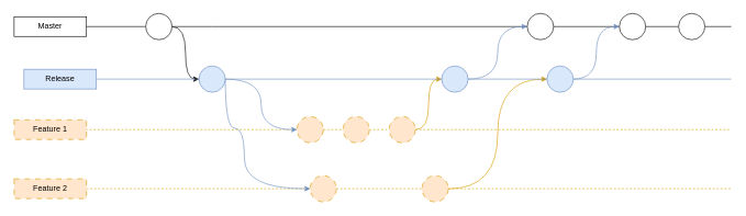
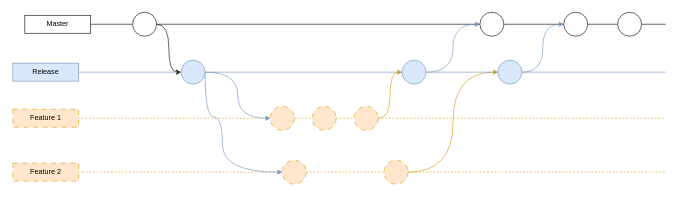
- <mxCell id="2" value="Master" style="rounded=0;whiteSpace=wrap;html=1;" vertex="1" parent="1"><mxGeometry x="20" y="25" width="110" height="30" as="geometry" /></mxCell>
+ <mxCell id="2" value="Master" style="rounded=0;whiteSpace=wrap;html=1;" vertex="1" parent="1"><mxGeometry x="40" y="25" width="110" height="30" as="geometry" /></mxCell>
- <mxCell id="31" value="Release" style="rounded=0;whiteSpace=wrap;html=1;fillColor=#dae8fc;strokeColor=#6c8ebf;" vertex="1" parent="1"><mxGeometry x="35" y="105" width="110" height="30" as="geometry" /></mxCell>
+ <mxCell id="31" value="Release" style="rounded=0;whiteSpace=wrap;html=1;fillColor=#dae8fc;strokeColor=#6c8ebf;" vertex="1" parent="1"><mxGeometry x="20" y="105" width="110" height="30" as="geometry" /></mxCell>
